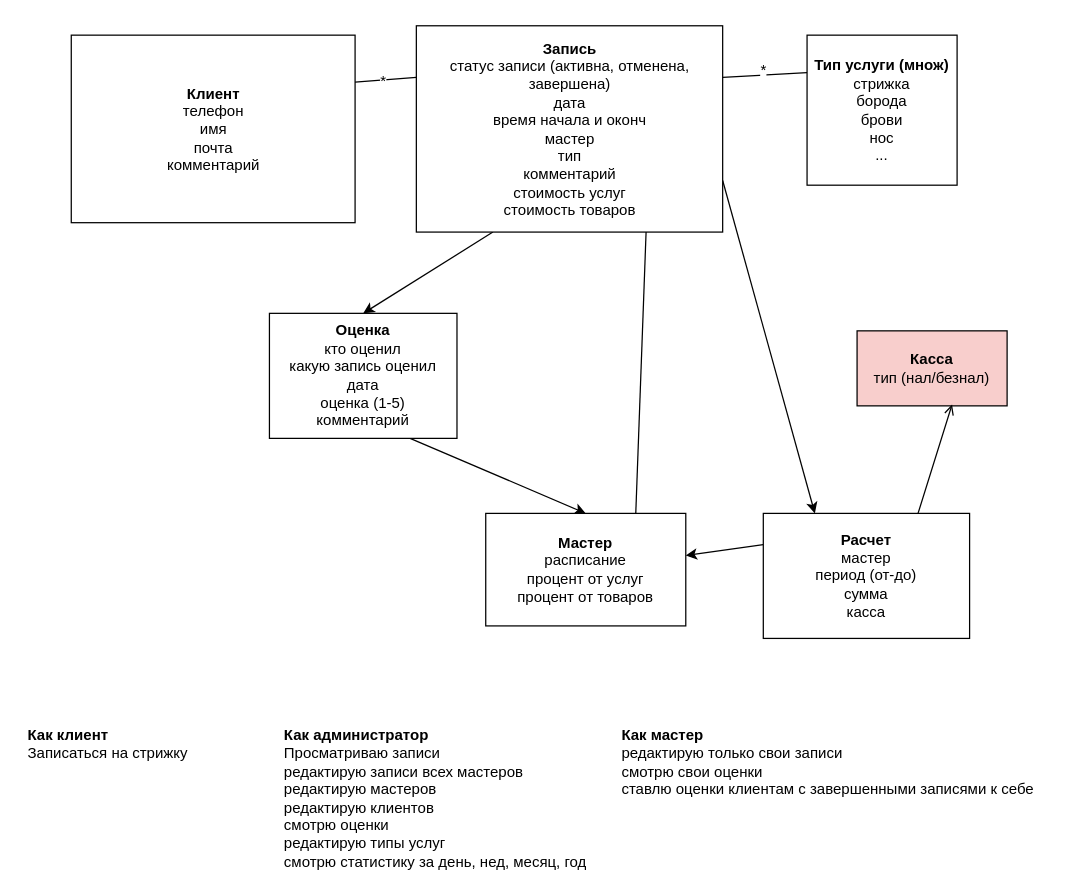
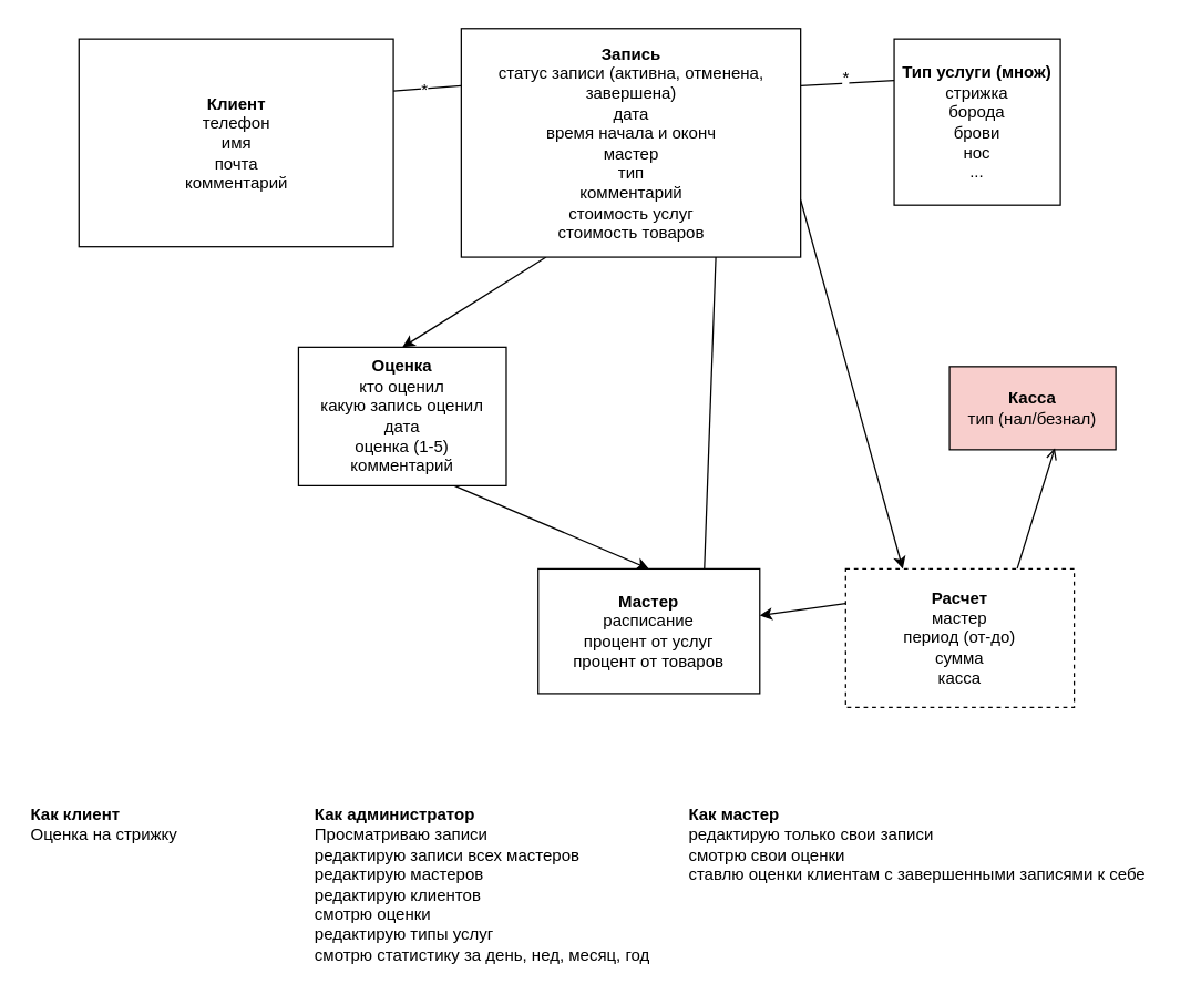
- <mxCell id="21" value="&lt;b&gt;Расчет&lt;/b&gt;&lt;br&gt;мастер&lt;br&gt;период (от-до)&lt;br&gt;сумма&lt;br&gt;касса" style="rounded=0;whiteSpace=wrap;html=1;" vertex="1" parent="1"><mxGeometry x="610" y="410" width="165" height="100" as="geometry" /></mxCell>
+ <mxCell id="21" value="&lt;b&gt;Расчет&lt;/b&gt;&lt;br&gt;мастер&lt;br&gt;период (от-до)&lt;br&gt;сумма&lt;br&gt;касса" style="rounded=0;whiteSpace=wrap;html=1;dashed=1;" vertex="1" parent="1"><mxGeometry x="610" y="410" width="165" height="100" as="geometry" /></mxCell>
- <mxCell id="15" value="&lt;b&gt;Как клиент&lt;/b&gt;&lt;br&gt;Записаться на стрижку&lt;br&gt;" style="text;html=1;resizable=0;points=[];autosize=1;align=left;verticalAlign=top;spacingTop=-4;" vertex="1" parent="1"><mxGeometry x="20" y="578" width="150" height="30" as="geometry" /></mxCell>
+ <mxCell id="15" value="&lt;b&gt;Как клиент&lt;/b&gt;&lt;br&gt;Оценка на стрижку&lt;br&gt;" style="text;html=1;resizable=0;points=[];autosize=1;align=left;verticalAlign=top;spacingTop=-4;" vertex="1" parent="1"><mxGeometry x="20" y="578" width="150" height="30" as="geometry" /></mxCell>
